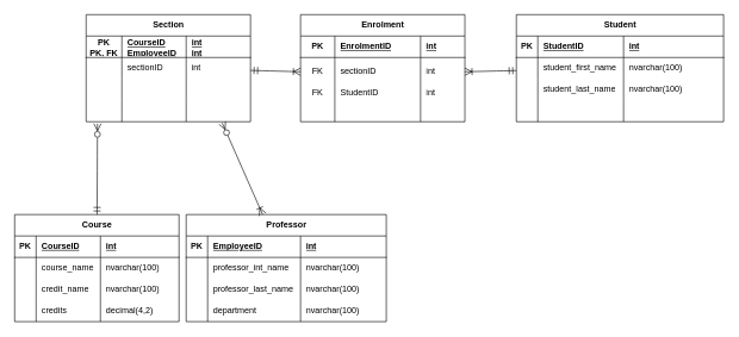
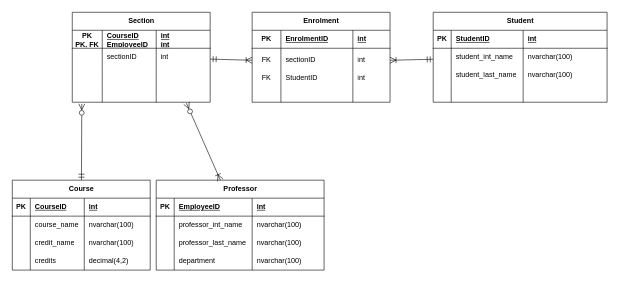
- <mxCell id="27" value="student_first_name" style="shape=partialRectangle;connectable=0;fillColor=none;top=0;left=0;bottom=0;right=0;align=left;spacingLeft=6;overflow=hidden;whiteSpace=wrap;html=1;" parent="25" vertex="1"><mxGeometry x="30" width="120" height="30" as="geometry"><mxRectangle width="120" height="30" as="alternateBounds" /></mxGeometry></mxCell>
+ <mxCell id="27" value="student_int_name" style="shape=partialRectangle;connectable=0;fillColor=none;top=0;left=0;bottom=0;right=0;align=left;spacingLeft=6;overflow=hidden;whiteSpace=wrap;html=1;" parent="25" vertex="1"><mxGeometry x="30" width="120" height="30" as="geometry"><mxRectangle width="120" height="30" as="alternateBounds" /></mxGeometry></mxCell>
